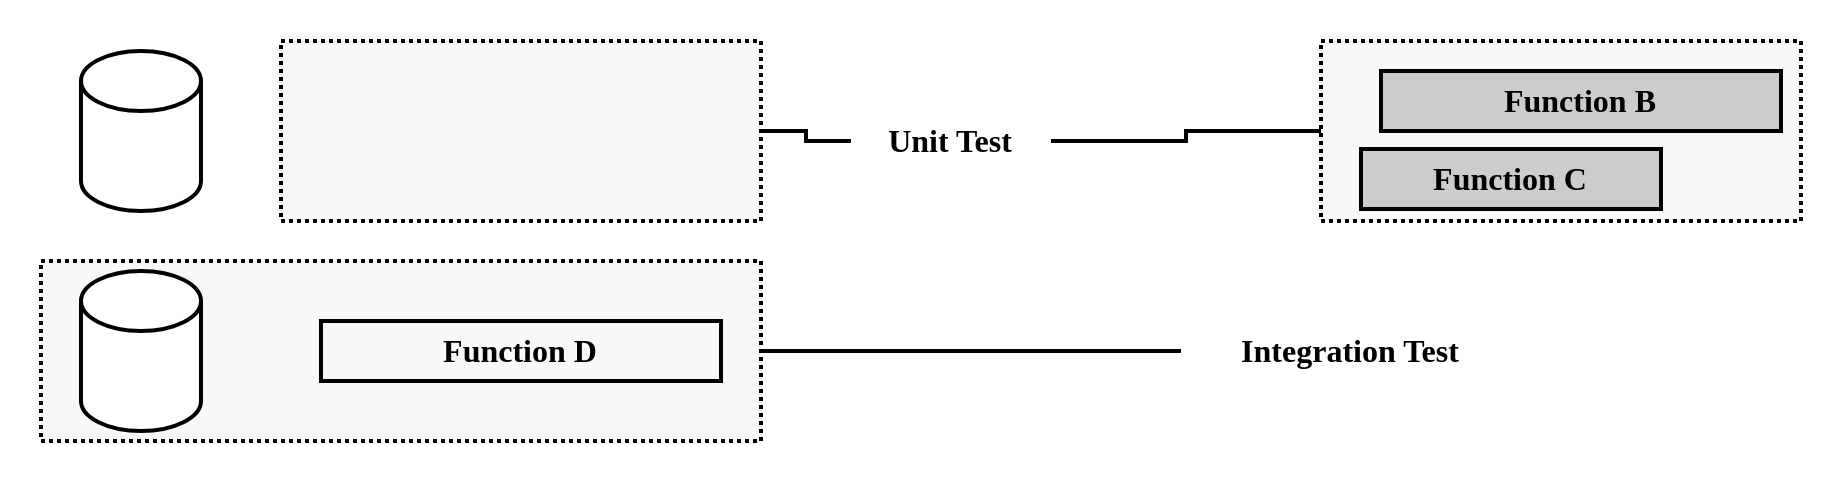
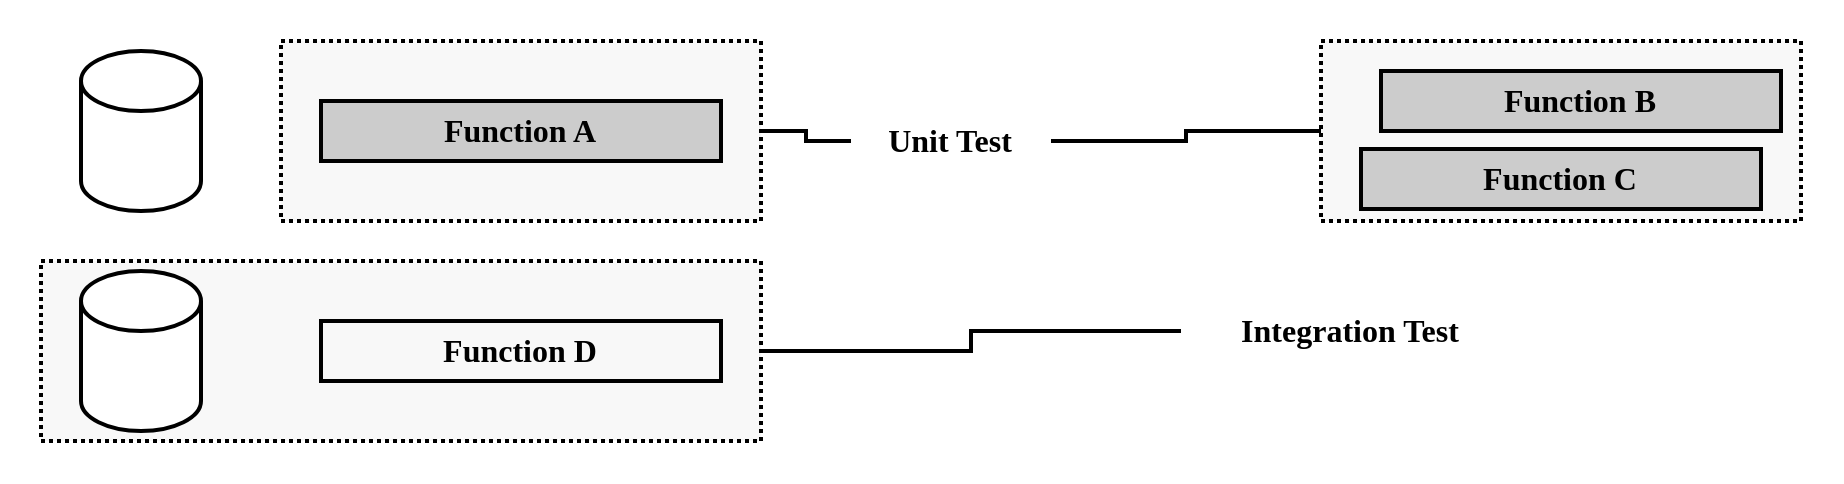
+ <mxCell id="3" value="Function A" style="rounded=0;whiteSpace=wrap;html=1;fillColor=#CCCCCC;fontSize=16;fontFamily=Fira Code;fontSource=https%3A%2F%2Ffonts.googleapis.com%2Fcss%3Ffamily%3DFira%2BCode;fontStyle=1;strokeWidth=2;" vertex="1" parent="1"><mxGeometry x="160" y="50" width="200" height="30" as="geometry" /></mxCell>
- <mxCell id="10" value="Function C" style="rounded=0;whiteSpace=wrap;html=1;fillColor=#CCCCCC;fontSize=16;fontFamily=Fira Code;fontSource=https%3A%2F%2Ffonts.googleapis.com%2Fcss%3Ffamily%3DFira%2BCode;fontStyle=1;strokeWidth=2;" vertex="1" parent="1"><mxGeometry x="680" y="74" width="150" height="30" as="geometry" /></mxCell>
+ <mxCell id="10" value="Function C" style="rounded=0;whiteSpace=wrap;html=1;fillColor=#CCCCCC;fontSize=16;fontFamily=Fira Code;fontSource=https%3A%2F%2Ffonts.googleapis.com%2Fcss%3Ffamily%3DFira%2BCode;fontStyle=1;strokeWidth=2;" vertex="1" parent="1"><mxGeometry x="680" y="74" width="200" height="30" as="geometry" /></mxCell>
- <mxCell id="12" value="Integration Test" style="rounded=0;whiteSpace=wrap;html=1;fillColor=none;fontSize=16;fontFamily=Fira Code;fontSource=https%3A%2F%2Ffonts.googleapis.com%2Fcss%3Ffamily%3DFira%2BCode;fontStyle=1;strokeWidth=2;strokeColor=none;" vertex="1" parent="1"><mxGeometry x="590" y="160" width="170" height="30" as="geometry" /></mxCell>
+ <mxCell id="12" value="Integration Test" style="rounded=0;whiteSpace=wrap;html=1;fillColor=none;fontSize=16;fontFamily=Fira Code;fontSource=https%3A%2F%2Ffonts.googleapis.com%2Fcss%3Ffamily%3DFira%2BCode;fontStyle=1;strokeWidth=2;strokeColor=none;" vertex="1" parent="1"><mxGeometry x="590" y="150" width="170" height="30" as="geometry" /></mxCell>
